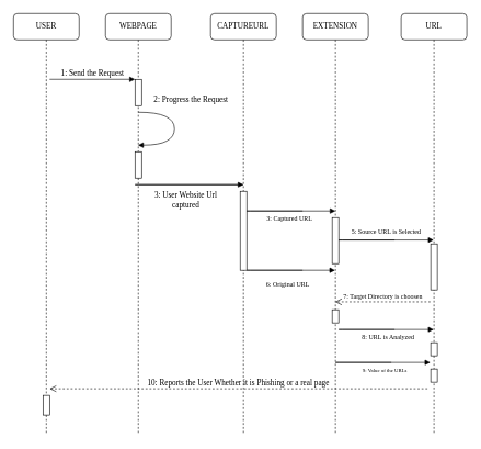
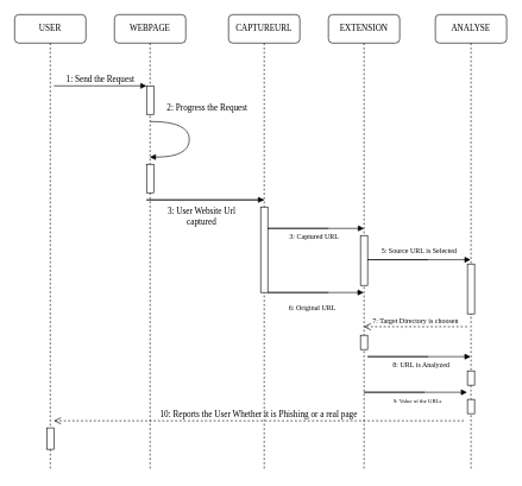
- <mxCell id="9" value="URL" style="shape=umlLifeline;perimeter=lifelinePerimeter;whiteSpace=wrap;html=1;container=1;collapsible=0;recursiveResize=0;outlineConnect=0;rounded=1;shadow=0;comic=0;labelBackgroundColor=none;strokeWidth=1;fontFamily=Verdana;fontSize=12;align=center;" parent="1" vertex="1"><mxGeometry x="610" y="20" width="100" height="640" as="geometry" /></mxCell>
+ <mxCell id="9" value="ANALYSE" style="shape=umlLifeline;perimeter=lifelinePerimeter;whiteSpace=wrap;html=1;container=1;collapsible=0;recursiveResize=0;outlineConnect=0;rounded=1;shadow=0;comic=0;labelBackgroundColor=none;strokeWidth=1;fontFamily=Verdana;fontSize=12;align=center;" parent="1" vertex="1"><mxGeometry x="610" y="20" width="100" height="640" as="geometry" /></mxCell>
